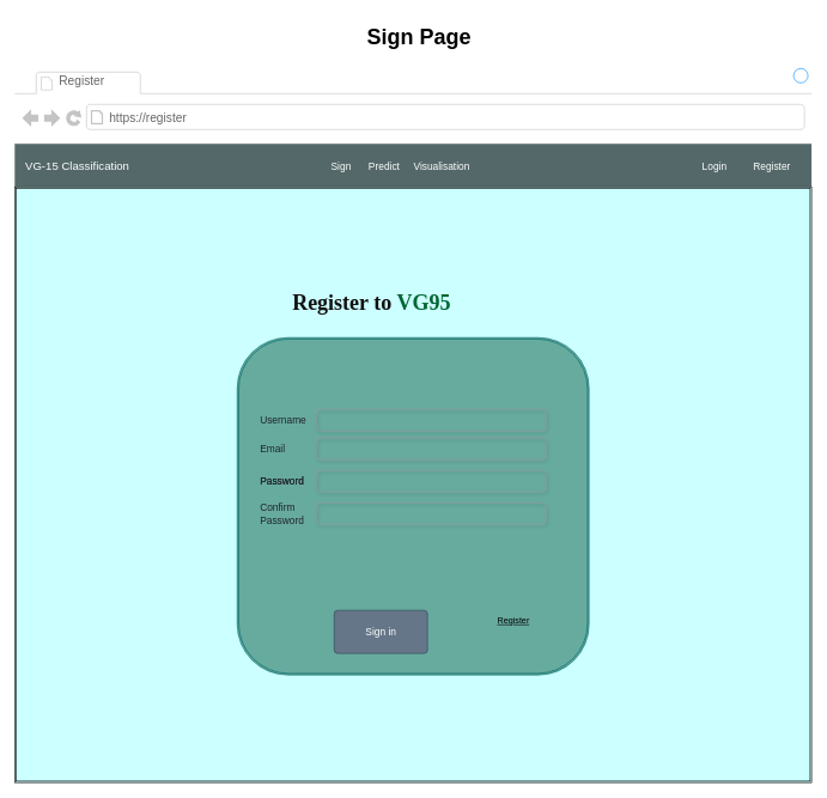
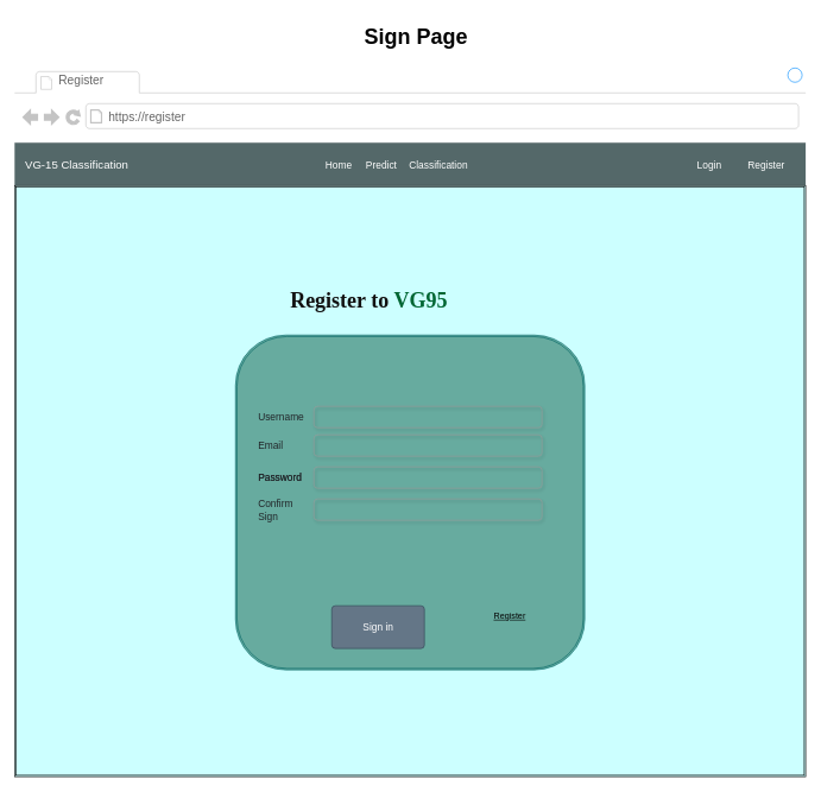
- <mxCell id="8" value="Sign" style="fillColor=none;strokeColor=none;fontSize=14;fontColor=#ffffff;align=center;" vertex="1" parent="5"><mxGeometry x="420" y="5" width="70" height="50" as="geometry" /></mxCell>
+ <mxCell id="8" value="Home" style="fillColor=none;strokeColor=none;fontSize=14;fontColor=#ffffff;align=center;" vertex="1" parent="5"><mxGeometry x="420" y="5" width="70" height="50" as="geometry" /></mxCell>
- <mxCell id="10" value="Visualisation" style="fillColor=none;strokeColor=none;fontSize=14;fontColor=#ffffff;align=center;" vertex="1" parent="5"><mxGeometry x="560" y="5" width="70" height="50" as="geometry" /></mxCell>
+ <mxCell id="10" value="Classification" style="fillColor=none;strokeColor=none;fontSize=14;fontColor=#ffffff;align=center;" vertex="1" parent="5"><mxGeometry x="560" y="5" width="70" height="50" as="geometry" /></mxCell>
- <mxCell id="24" value="Confirm&#10;Password" style="fillColor=none;strokeColor=none;align=left;fontSize=14;fontColor=#212529;" vertex="1" parent="1"><mxGeometry x="360" y="700" width="200" height="30" as="geometry" /></mxCell>
+ <mxCell id="24" value="Confirm&#10;Sign" style="fillColor=none;strokeColor=none;align=left;fontSize=14;fontColor=#212529;" vertex="1" parent="1"><mxGeometry x="360" y="700" width="200" height="30" as="geometry" /></mxCell>
